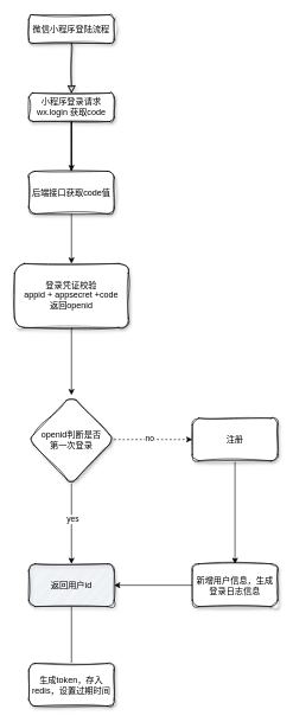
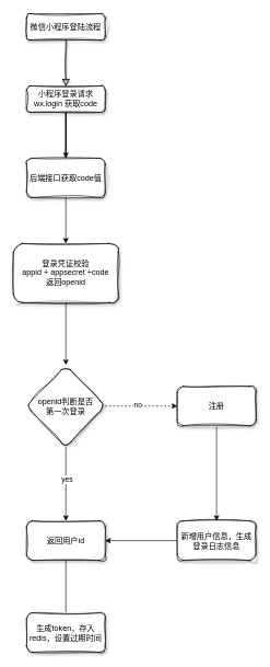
- <mxCell id="21" value="返回用户id" style="whiteSpace=wrap;html=1;rounded=1;glass=0;strokeWidth=1;shadow=1;sketch=1;curveFitting=1;jiggle=2;fillColor=#dae8fc;" vertex="1" parent="1"><mxGeometry x="40" y="792.5" width="120" height="60" as="geometry" /></mxCell>
+ <mxCell id="21" value="返回用户id" style="whiteSpace=wrap;html=1;rounded=1;glass=0;strokeWidth=1;shadow=1;sketch=1;curveFitting=1;jiggle=2;" vertex="1" parent="1"><mxGeometry x="40" y="792.5" width="120" height="60" as="geometry" /></mxCell>
